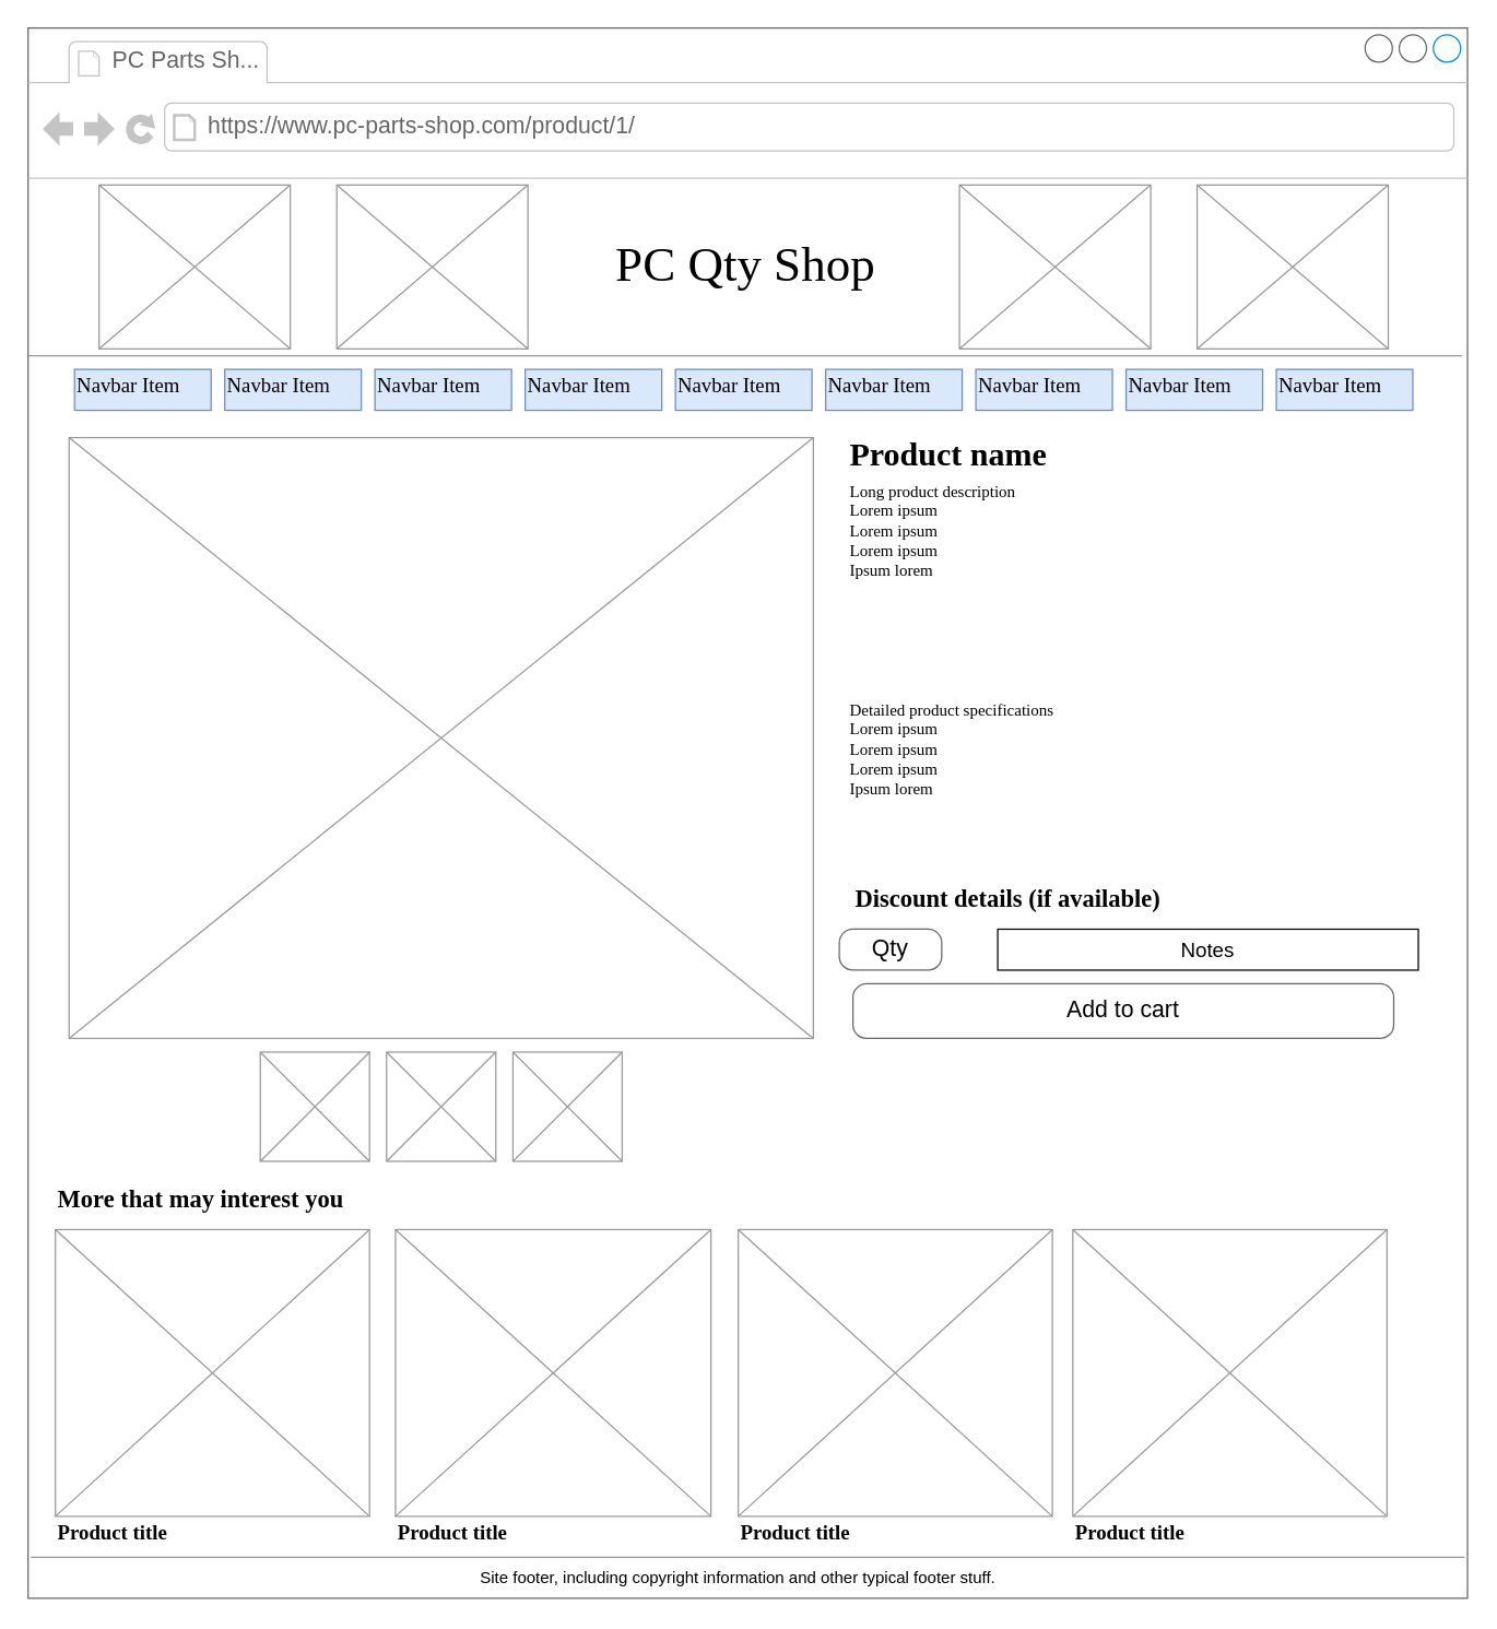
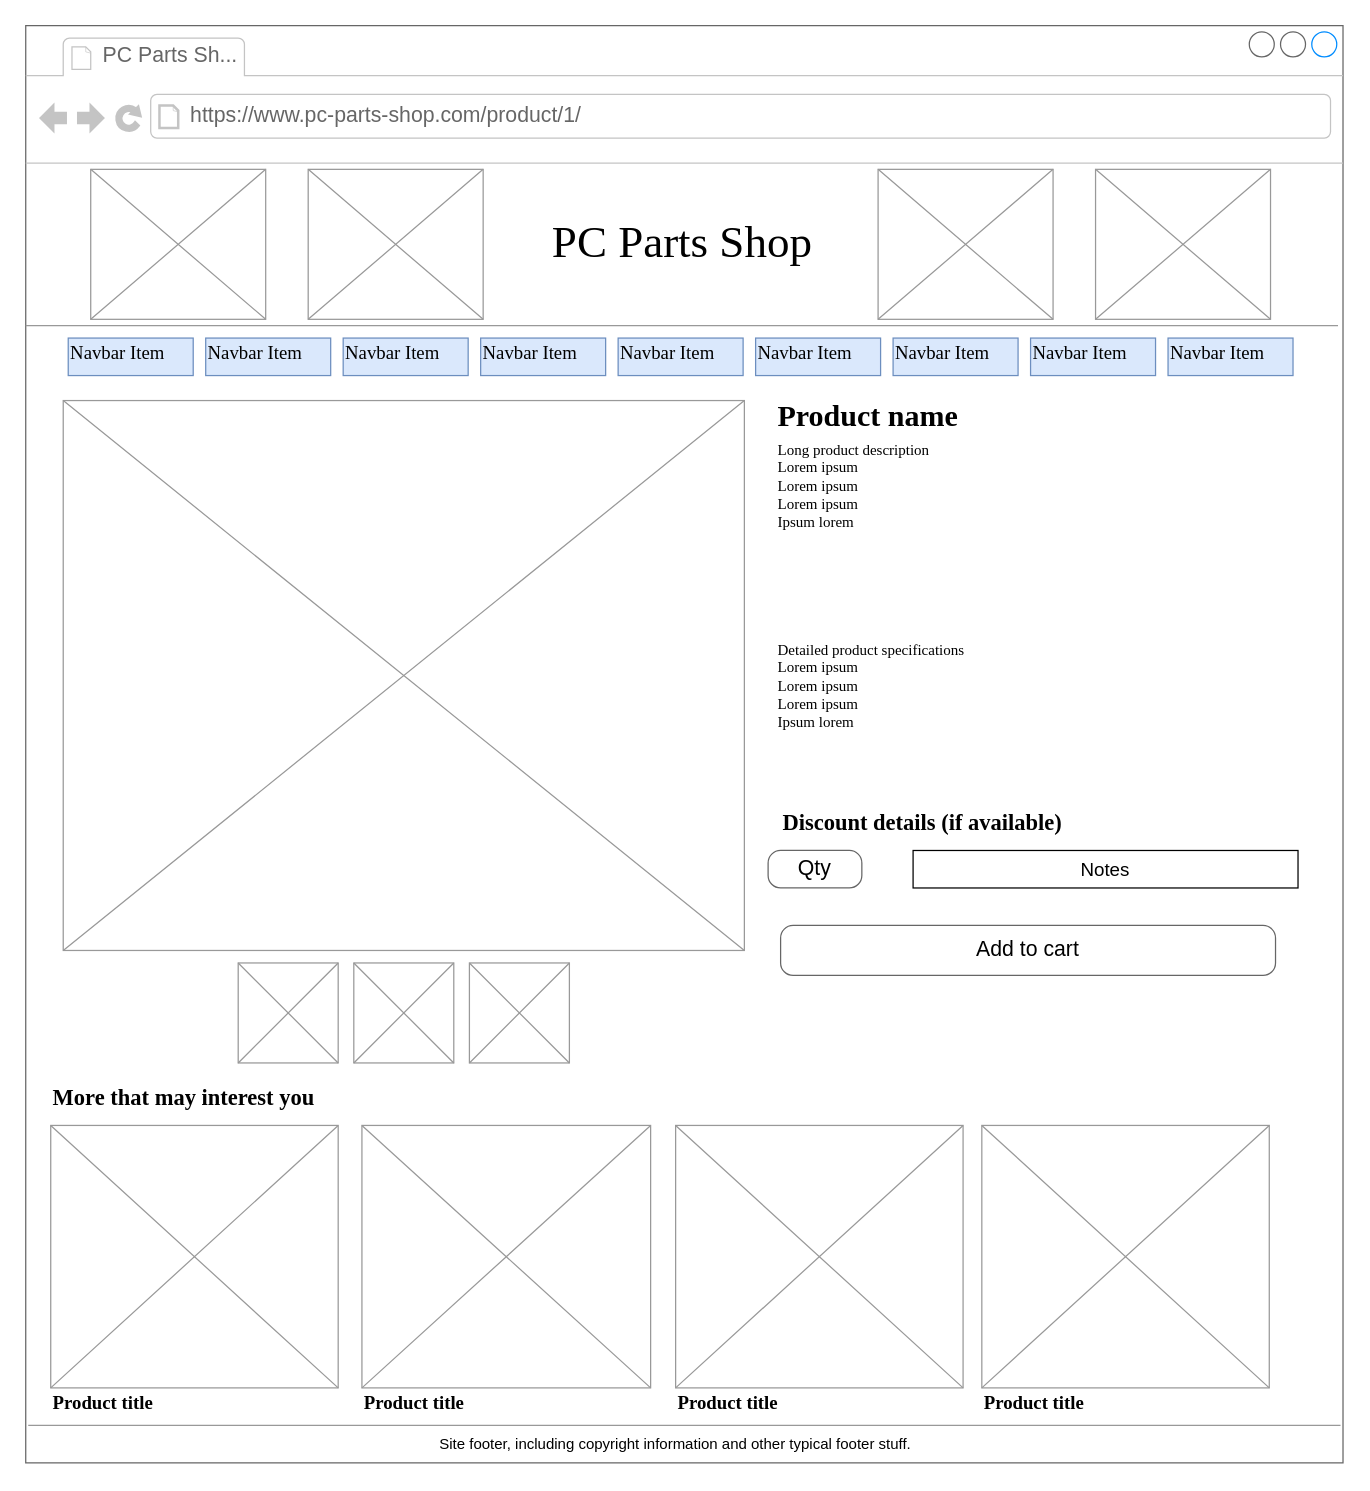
- <mxCell id="5" value="&lt;div align=&quot;center&quot;&gt;&lt;font style=&quot;font-size: 36px;&quot;&gt;PC Qty Shop&lt;/font&gt;&lt;/div&gt;" style="text;html=1;points=[];align=center;verticalAlign=top;spacingTop=-4;fontSize=30;fontFamily=Verdana" parent="2" vertex="1"><mxGeometry x="355" y="150" width="340" height="50" as="geometry" /></mxCell>
+ <mxCell id="5" value="&lt;div align=&quot;center&quot;&gt;&lt;font style=&quot;font-size: 36px;&quot;&gt;PC Parts Shop&lt;/font&gt;&lt;/div&gt;" style="text;html=1;points=[];align=center;verticalAlign=top;spacingTop=-4;fontSize=30;fontFamily=Verdana" parent="2" vertex="1"><mxGeometry x="355" y="150" width="340" height="50" as="geometry" /></mxCell>
- <mxCell id="10" value="Add to cart" style="strokeWidth=1;shadow=0;dashed=0;align=center;html=1;shape=mxgraph.mockup.buttons.button;strokeColor=#666666;mainText=;buttonStyle=round;fontSize=17;fontStyle=0;fillColor=none;whiteSpace=wrap;rounded=0;labelBackgroundColor=none;" parent="2" vertex="1"><mxGeometry x="604" y="700" width="396" height="40" as="geometry" /></mxCell>
+ <mxCell id="10" value="Add to cart" style="strokeWidth=1;shadow=0;dashed=0;align=center;html=1;shape=mxgraph.mockup.buttons.button;strokeColor=#666666;mainText=;buttonStyle=round;fontSize=17;fontStyle=0;fillColor=none;whiteSpace=wrap;rounded=0;labelBackgroundColor=none;" parent="2" vertex="1"><mxGeometry x="604" y="720" width="396" height="40" as="geometry" /></mxCell>
